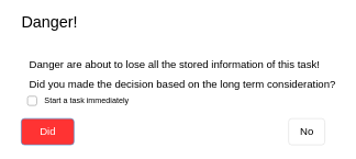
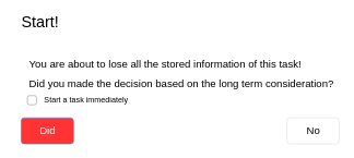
- <mxCell id="2" value="Danger!" style="html=1;shadow=0;dashed=0;shape=mxgraph.bootstrap.rect;strokeColor=none;fillColor=none;fontSize=24;align=left;spacingLeft=10;" vertex="1" parent="1"><mxGeometry x="20" y="20" width="250" height="26" as="geometry" /></mxCell>
+ <mxCell id="2" value="Start!" style="html=1;shadow=0;dashed=0;shape=mxgraph.bootstrap.rect;strokeColor=none;fillColor=none;fontSize=24;align=left;spacingLeft=10;" vertex="1" parent="1"><mxGeometry x="20" y="20" width="250" height="26" as="geometry" /></mxCell>
- <mxCell id="6" value="&lt;span style=&quot;font-size: 16px&quot;&gt;Danger are about to lose all the stored information of this task!&lt;br&gt;Did you made the decision based on the long term consideration?&lt;br&gt;&lt;/span&gt;" style="html=1;shadow=0;dashed=0;shape=mxgraph.bootstrap.rect;strokeColor=none;fillColor=none;fontSize=24;align=left;spacingLeft=10;whiteSpace=wrap;" vertex="1" parent="1"><mxGeometry x="32" y="80" width="485" height="60" as="geometry" /></mxCell>
+ <mxCell id="6" value="&lt;span style=&quot;font-size: 16px&quot;&gt;You are about to lose all the stored information of this task!&lt;br&gt;Did you made the decision based on the long term consideration?&lt;br&gt;&lt;/span&gt;" style="html=1;shadow=0;dashed=0;shape=mxgraph.bootstrap.rect;strokeColor=none;fillColor=none;fontSize=24;align=left;spacingLeft=10;whiteSpace=wrap;" vertex="1" parent="1"><mxGeometry x="32" y="80" width="485" height="60" as="geometry" /></mxCell>
- <mxCell id="5" value="No" style="html=1;shadow=0;dashed=0;shape=mxgraph.bootstrap.rrect;rSize=5;strokeColor=#dddddd;fillColor=#ffffff;align=center;fontSize=16;whiteSpace=wrap;" vertex="1" parent="1"><mxGeometry x="437.5" y="180" width="55" height="40" as="geometry" /></mxCell>
+ <mxCell id="5" value="No" style="html=1;shadow=0;dashed=0;shape=mxgraph.bootstrap.rrect;rSize=5;strokeColor=#dddddd;fillColor=#ffffff;align=center;fontSize=16;whiteSpace=wrap;" vertex="1" parent="1"><mxGeometry x="437.5" y="180" width="80" height="40" as="geometry" /></mxCell>
